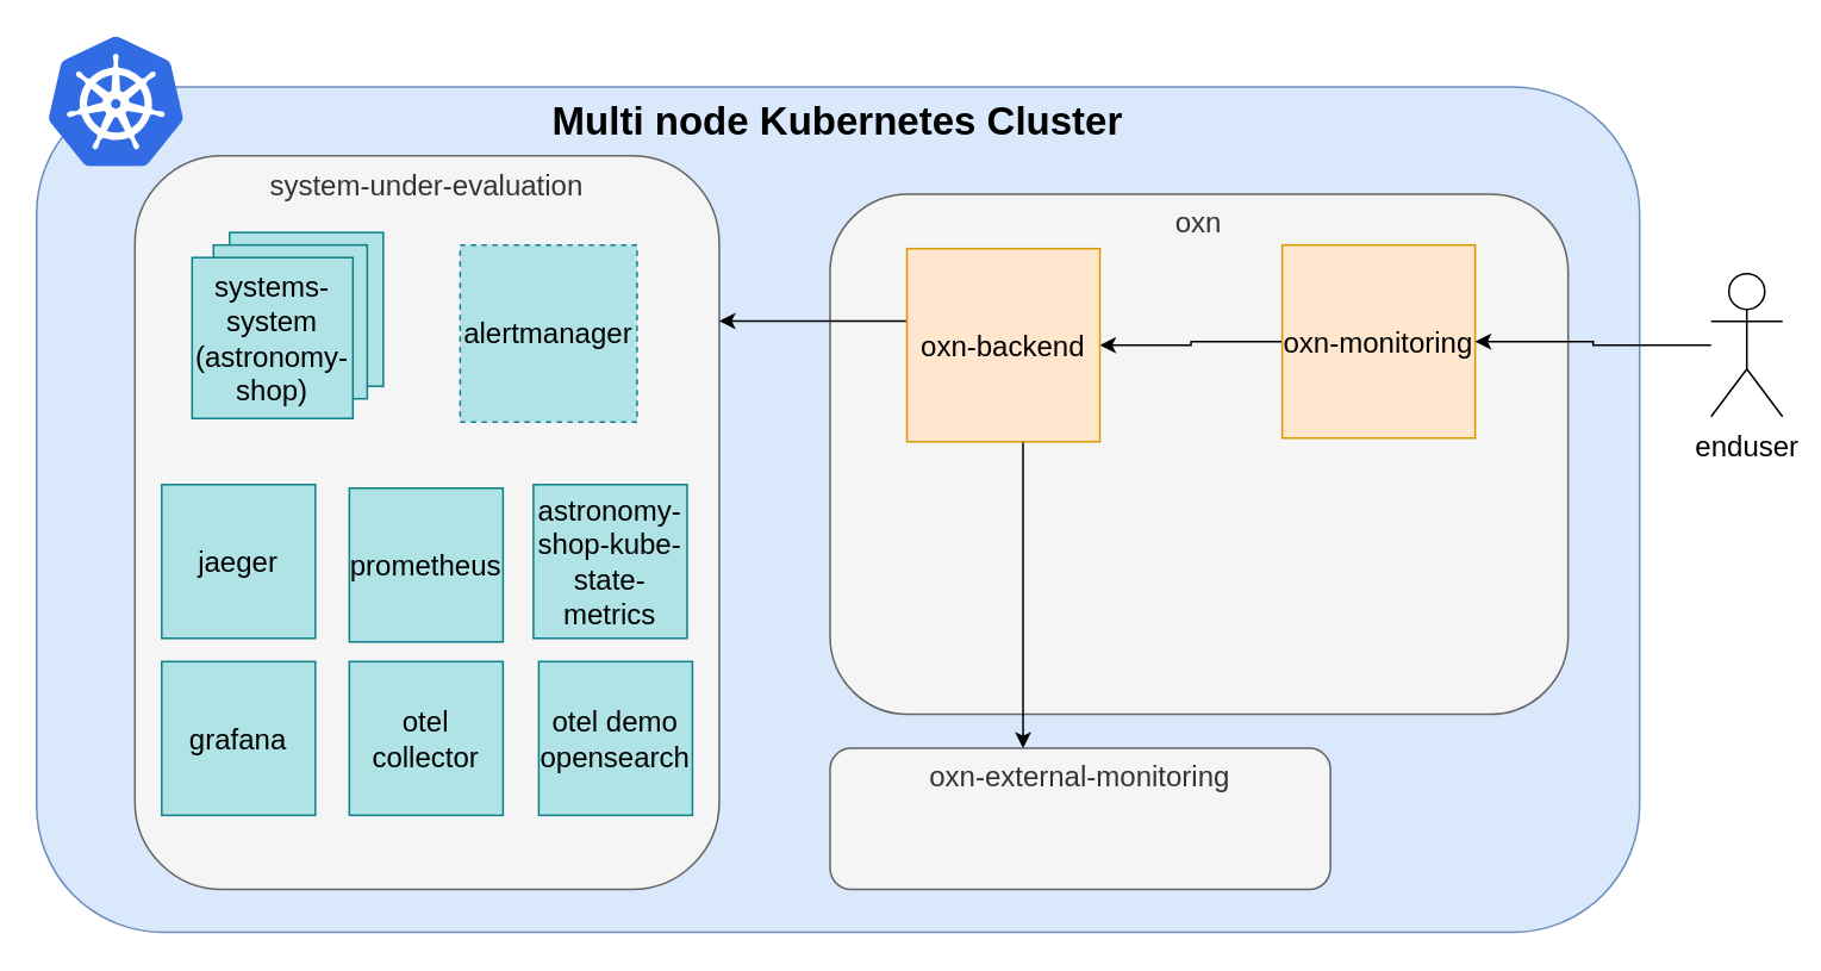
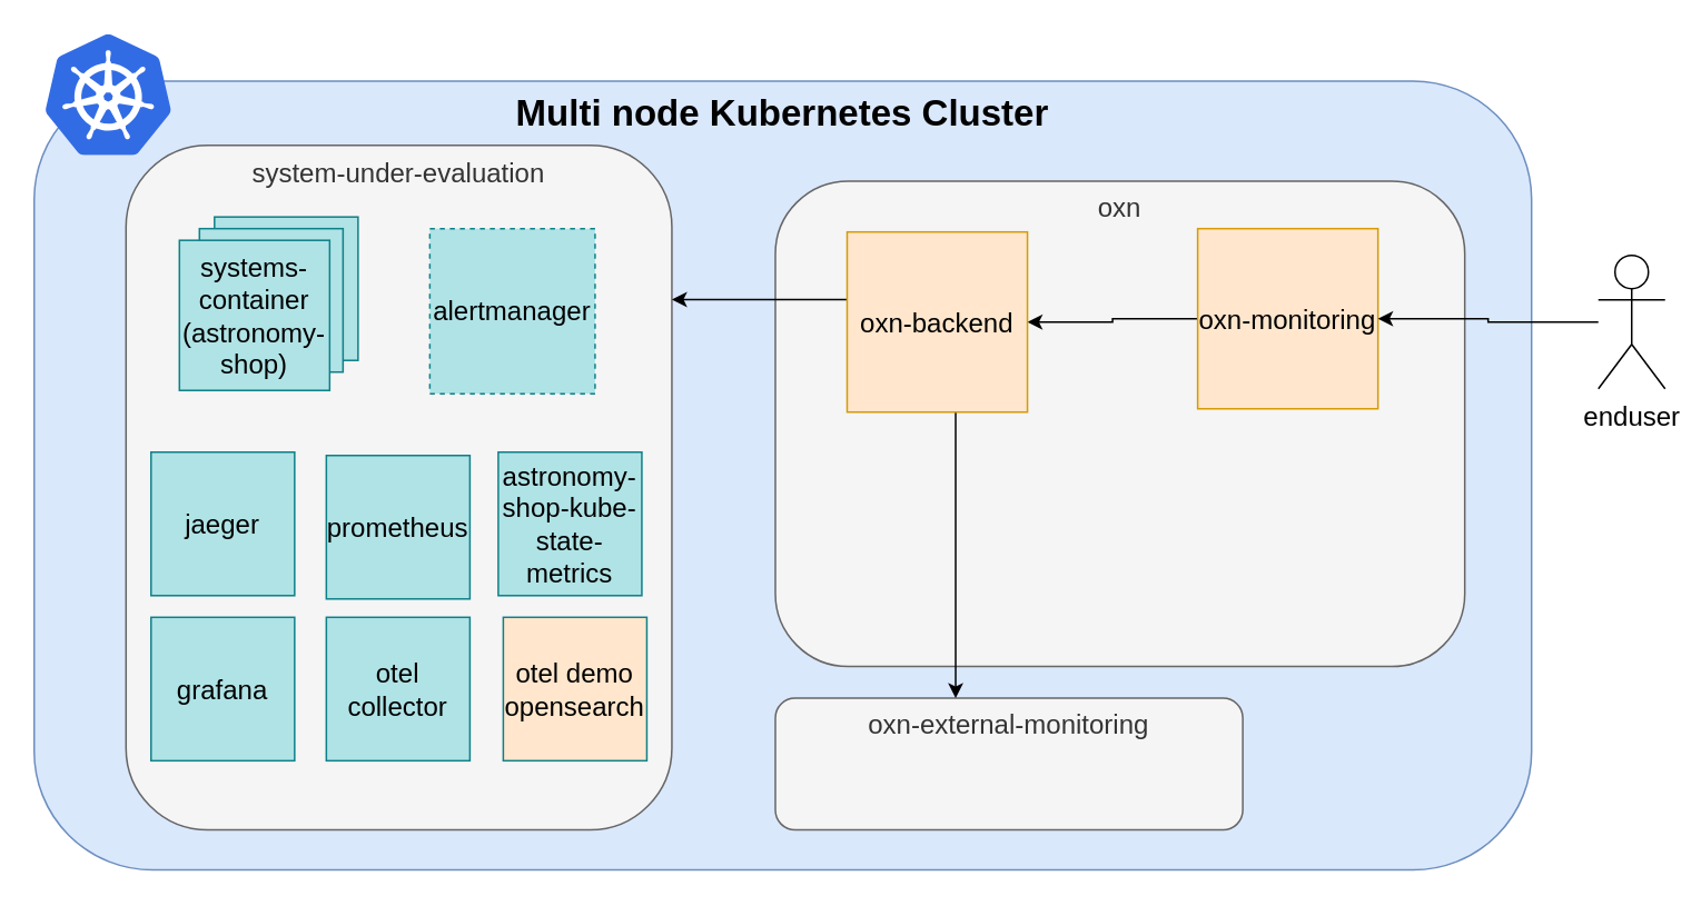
- <mxCell id="9" value="systems-system (astronomy-shop)" style="whiteSpace=wrap;html=1;aspect=fixed;fillColor=#b0e3e6;strokeColor=#0e8088;fontSize=16;" vertex="1" parent="1"><mxGeometry x="107" y="143.5" width="90" height="90" as="geometry" /></mxCell>
+ <mxCell id="9" value="systems-container (astronomy-shop)" style="whiteSpace=wrap;html=1;aspect=fixed;fillColor=#b0e3e6;strokeColor=#0e8088;fontSize=16;" vertex="1" parent="1"><mxGeometry x="107" y="143.5" width="90" height="90" as="geometry" /></mxCell>
- <mxCell id="15" value="otel demo opensearch" style="whiteSpace=wrap;html=1;aspect=fixed;fillColor=#b0e3e6;strokeColor=#0e8088;fontSize=16;" vertex="1" parent="1"><mxGeometry x="301" y="369.5" width="86" height="86" as="geometry" /></mxCell>
+ <mxCell id="15" value="otel demo opensearch" style="whiteSpace=wrap;html=1;aspect=fixed;fillColor=#ffe6cc;strokeColor=#0e8088;fontSize=16;" vertex="1" parent="1"><mxGeometry x="301" y="369.5" width="86" height="86" as="geometry" /></mxCell>
